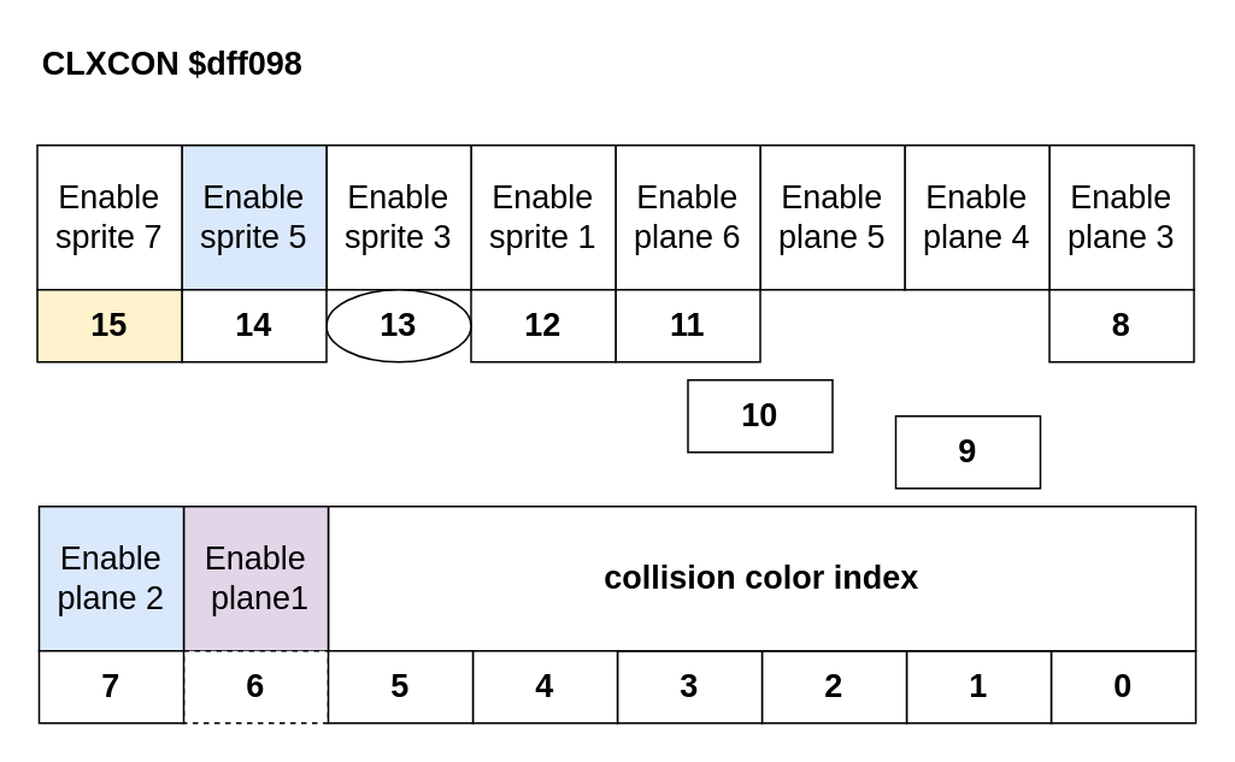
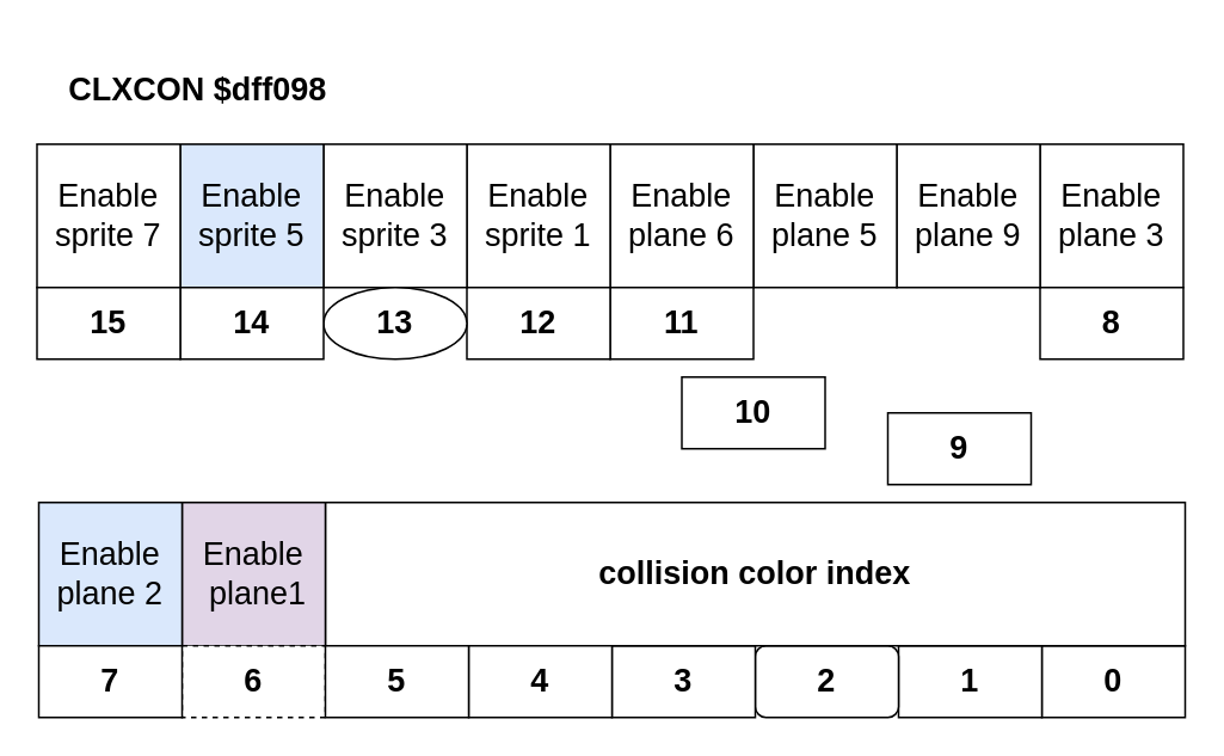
- <mxCell id="28" value="CLXCON $dff098" style="text;html=1;align=left;verticalAlign=middle;whiteSpace=wrap;rounded=0;fontStyle=1;fontSize=18;" parent="1" vertex="1"><mxGeometry x="21" y="20" width="159" height="30" as="geometry" /></mxCell>
+ <mxCell id="28" value="CLXCON $dff098" style="text;html=1;align=left;verticalAlign=middle;whiteSpace=wrap;rounded=0;fontStyle=1;fontSize=18;" parent="1" vertex="1"><mxGeometry x="36" y="35" width="159" height="30" as="geometry" /></mxCell>
- <mxCell id="14" value="&lt;span style=&quot;font-size: 18px;&quot;&gt;&lt;font style=&quot;font-size: 18px;&quot;&gt;Enable&lt;/font&gt;&lt;/span&gt;&lt;div style=&quot;font-size: 18px;&quot;&gt;&lt;span&gt;&lt;font style=&quot;font-size: 18px;&quot;&gt;plane 4&lt;/font&gt;&lt;/span&gt;&lt;/div&gt;" style="rounded=0;whiteSpace=wrap;html=1;fontStyle=0" parent="1" vertex="1"><mxGeometry x="500" y="80" width="80" height="80" as="geometry" /></mxCell>
+ <mxCell id="14" value="&lt;span style=&quot;font-size: 18px;&quot;&gt;&lt;font style=&quot;font-size: 18px;&quot;&gt;Enable&lt;/font&gt;&lt;/span&gt;&lt;div style=&quot;font-size: 18px;&quot;&gt;&lt;span&gt;&lt;font style=&quot;font-size: 18px;&quot;&gt;plane 9&lt;/font&gt;&lt;/span&gt;&lt;/div&gt;" style="rounded=0;whiteSpace=wrap;html=1;fontStyle=0" parent="1" vertex="1"><mxGeometry x="500" y="80" width="80" height="80" as="geometry" /></mxCell>
- <mxCell id="27" value="15" style="rounded=0;whiteSpace=wrap;html=1;fontSize=18;fontStyle=1;fillColor=#fff2cc;" parent="1" vertex="1"><mxGeometry x="20" y="160" width="80" height="40" as="geometry" /></mxCell>
+ <mxCell id="27" value="15" style="rounded=0;whiteSpace=wrap;html=1;fontSize=18;fontStyle=1" parent="1" vertex="1"><mxGeometry x="20" y="160" width="80" height="40" as="geometry" /></mxCell>
- <mxCell id="4" value="2" style="rounded=0;whiteSpace=wrap;html=1;fontSize=18;fontStyle=1" parent="1" vertex="1"><mxGeometry x="421" y="360" width="80" height="40" as="geometry" /></mxCell>
+ <mxCell id="4" value="2" style="whiteSpace=wrap;html=1;fontSize=18;fontStyle=1;rounded=1;" parent="1" vertex="1"><mxGeometry x="421" y="360" width="80" height="40" as="geometry" /></mxCell>
